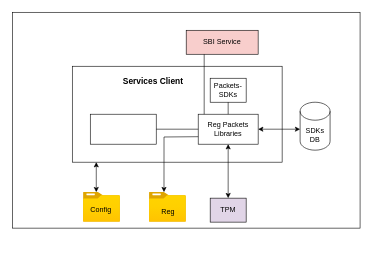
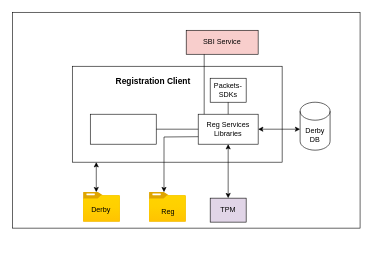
- <mxCell id="8" value="&lt;b&gt;&lt;font style=&quot;font-size: 14px&quot;&gt;Services Client&lt;/font&gt;&lt;/b&gt;" style="text;html=1;strokeColor=none;fillColor=none;align=center;verticalAlign=middle;whiteSpace=wrap;rounded=0;" parent="1" vertex="1"><mxGeometry x="150" y="100" width="210" height="70" as="geometry" /></mxCell>
+ <mxCell id="8" value="&lt;b&gt;&lt;font style=&quot;font-size: 14px&quot;&gt;Registration Client&lt;/font&gt;&lt;/b&gt;" style="text;html=1;strokeColor=none;fillColor=none;align=center;verticalAlign=middle;whiteSpace=wrap;rounded=0;" parent="1" vertex="1"><mxGeometry x="150" y="100" width="210" height="70" as="geometry" /></mxCell>
- <mxCell id="6" value="Reg Packets&lt;br&gt;Libraries" style="text;html=1;strokeColor=none;fillColor=none;align=center;verticalAlign=middle;whiteSpace=wrap;rounded=0;" parent="1" vertex="1"><mxGeometry x="330" y="190" width="100" height="50" as="geometry" /></mxCell>
+ <mxCell id="6" value="Reg Services&lt;br&gt;Libraries" style="text;html=1;strokeColor=none;fillColor=none;align=center;verticalAlign=middle;whiteSpace=wrap;rounded=0;" parent="1" vertex="1"><mxGeometry x="330" y="190" width="100" height="50" as="geometry" /></mxCell>
- <mxCell id="10" value="SDKs DB" style="text;html=1;strokeColor=none;fillColor=none;align=center;verticalAlign=middle;whiteSpace=wrap;rounded=0;" parent="1" vertex="1"><mxGeometry x="500" y="210" width="50" height="30" as="geometry" /></mxCell>
+ <mxCell id="10" value="Derby DB" style="text;html=1;strokeColor=none;fillColor=none;align=center;verticalAlign=middle;whiteSpace=wrap;rounded=0;" parent="1" vertex="1"><mxGeometry x="500" y="210" width="50" height="30" as="geometry" /></mxCell>
- <mxCell id="16" value="Config" style="text;html=1;strokeColor=none;fillColor=none;align=center;verticalAlign=middle;whiteSpace=wrap;rounded=0;" parent="1" vertex="1"><mxGeometry x="138.39" y="290" width="60" height="120" as="geometry" /></mxCell>
+ <mxCell id="16" value="Derby" style="text;html=1;strokeColor=none;fillColor=none;align=center;verticalAlign=middle;whiteSpace=wrap;rounded=0;" parent="1" vertex="1"><mxGeometry x="138.39" y="290" width="60" height="120" as="geometry" /></mxCell>
